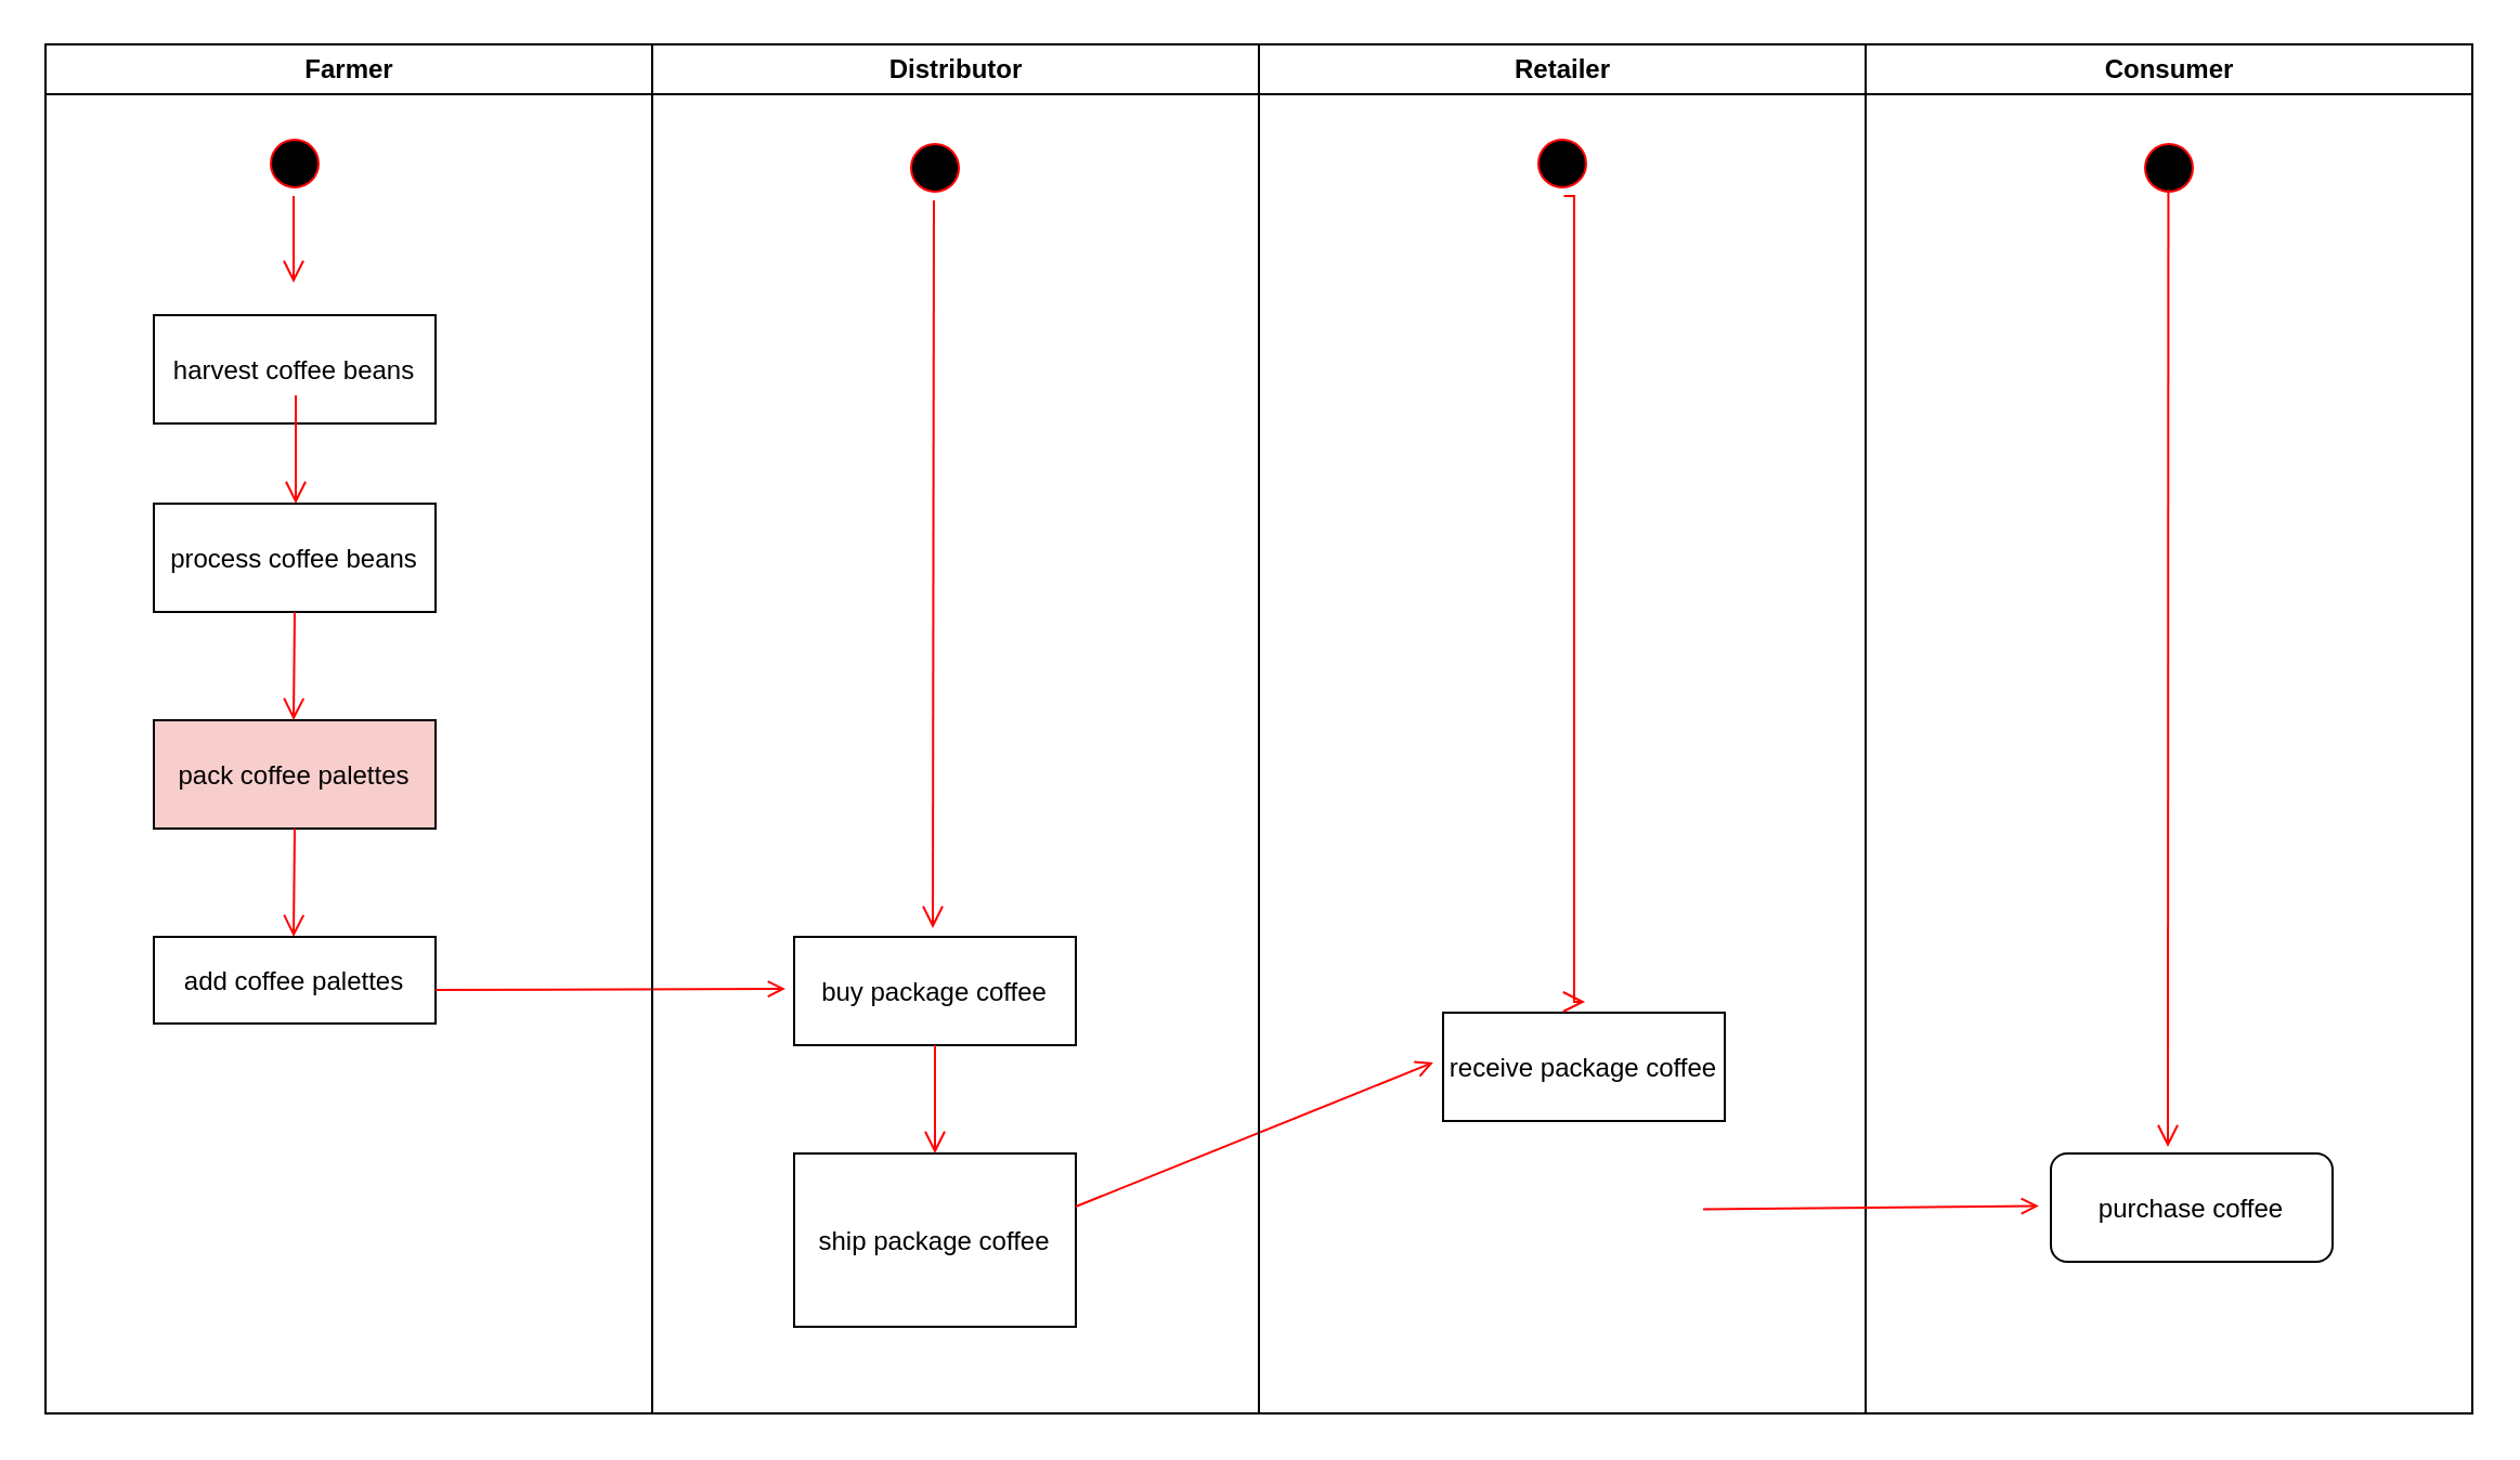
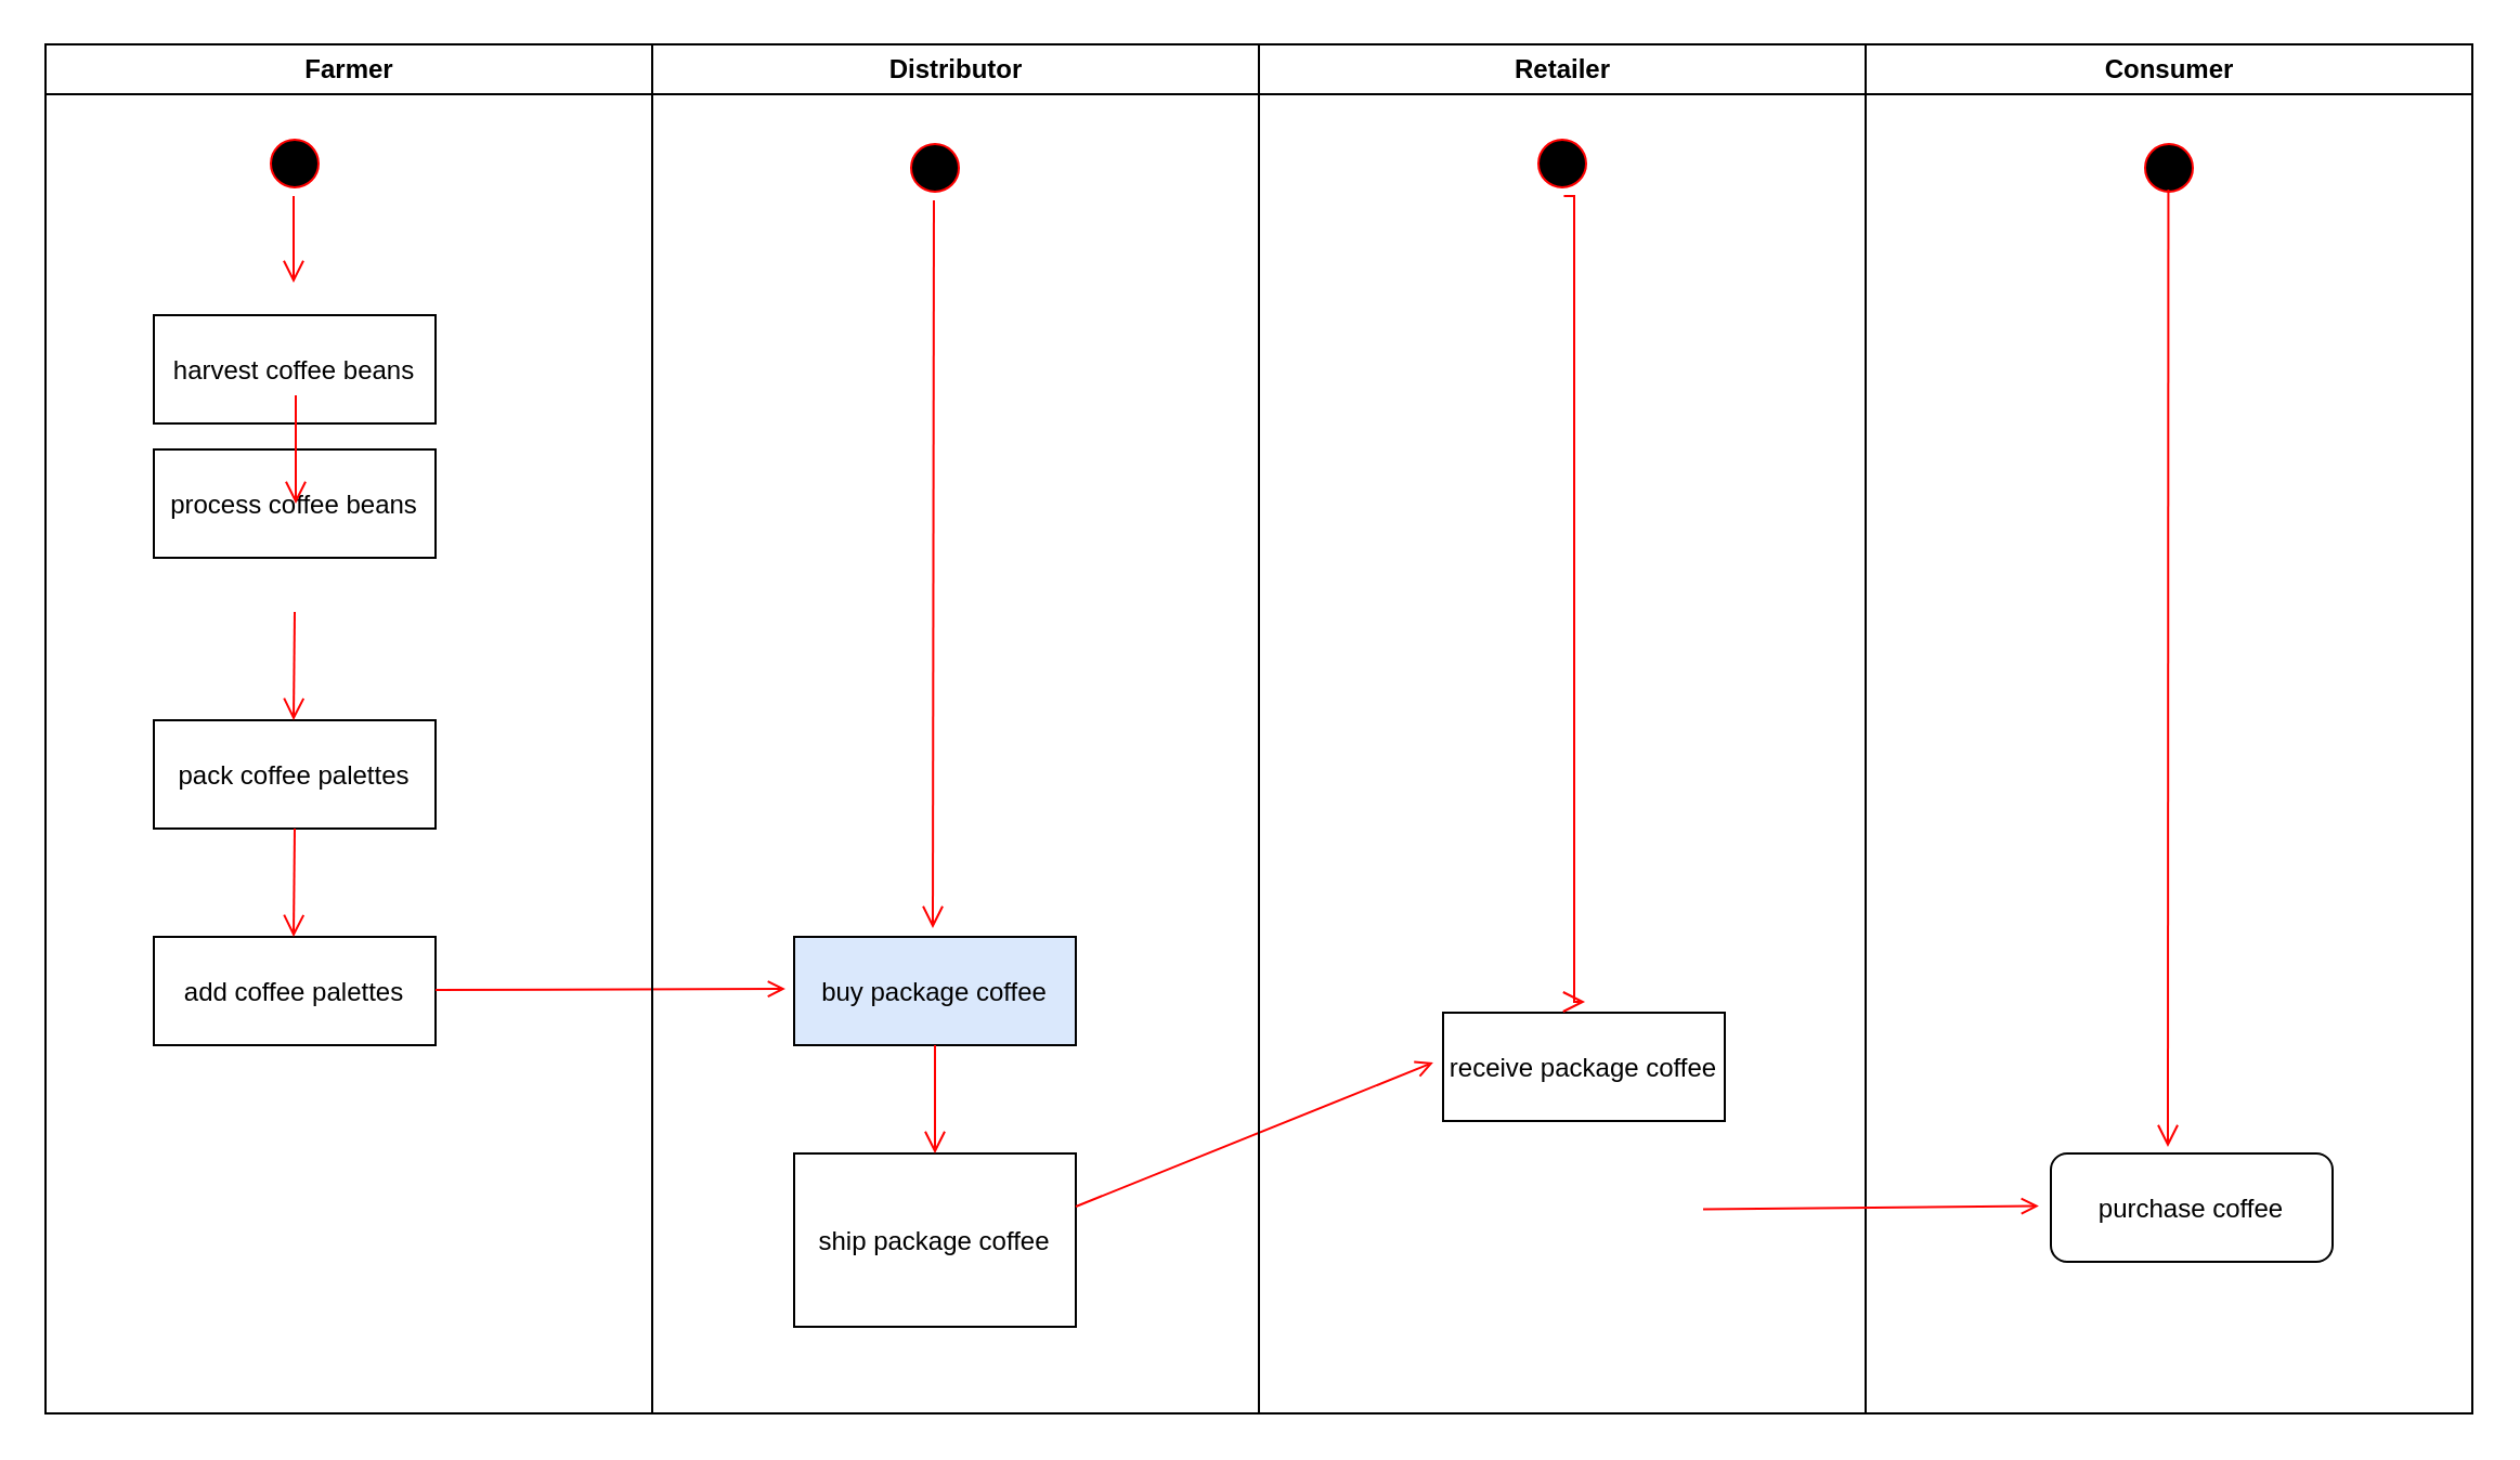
- <mxCell id="5" value="process coffee beans" style="" parent="2" vertex="1"><mxGeometry x="50" y="212" width="130" height="50" as="geometry" /></mxCell>
+ <mxCell id="5" value="process coffee beans" style="" parent="2" vertex="1"><mxGeometry x="50" y="187" width="130" height="50" as="geometry" /></mxCell>
- <mxCell id="8" value="pack coffee palettes" style="fillColor=#f8cecc;" parent="2" vertex="1"><mxGeometry x="50" y="312" width="130" height="50" as="geometry" /></mxCell>
+ <mxCell id="8" value="pack coffee palettes" style="" parent="2" vertex="1"><mxGeometry x="50" y="312" width="130" height="50" as="geometry" /></mxCell>
- <mxCell id="9" value="add coffee palettes" style="" parent="2" vertex="1"><mxGeometry x="50" y="412" width="130" height="40" as="geometry" /></mxCell>
+ <mxCell id="9" value="add coffee palettes" style="" parent="2" vertex="1"><mxGeometry x="50" y="412" width="130" height="50" as="geometry" /></mxCell>
- <mxCell id="14" value="buy package coffee" style="" parent="13" vertex="1"><mxGeometry x="65.5" y="412" width="130" height="50" as="geometry" /></mxCell>
+ <mxCell id="14" value="buy package coffee" style="fillColor=#dae8fc;" parent="13" vertex="1"><mxGeometry x="65.5" y="412" width="130" height="50" as="geometry" /></mxCell>
